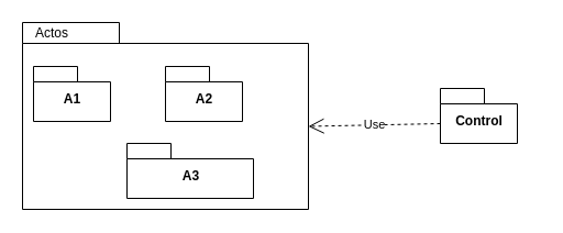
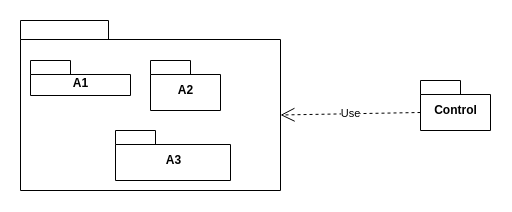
- <mxCell id="7" value="Actos&lt;br&gt;&lt;br&gt;" style="text;html=1;resizable=0;points=[];autosize=1;align=left;verticalAlign=top;spacingTop=-4;" vertex="1" parent="1"><mxGeometry x="30" y="20" width="50" height="30" as="geometry" /></mxCell>
- <mxCell id="3" value="A1" style="shape=folder;fontStyle=1;spacingTop=10;tabWidth=40;tabHeight=14;tabPosition=left;html=1;" vertex="1" parent="1"><mxGeometry x="30" y="60" width="70" height="50" as="geometry" /></mxCell>
+ <mxCell id="3" value="A1" style="shape=folder;fontStyle=1;spacingTop=10;tabWidth=40;tabHeight=14;tabPosition=left;html=1;" vertex="1" parent="1"><mxGeometry x="30" y="60" width="100" height="35" as="geometry" /></mxCell>
- <mxCell id="4" value="Control" style="shape=folder;fontStyle=1;spacingTop=10;tabWidth=40;tabHeight=14;tabPosition=left;html=1;" vertex="1" parent="1"><mxGeometry x="400" y="80" width="70" height="50" as="geometry" /></mxCell>
+ <mxCell id="4" value="Control" style="shape=folder;fontStyle=1;spacingTop=10;tabWidth=40;tabHeight=14;tabPosition=left;html=1;" vertex="1" parent="1"><mxGeometry x="420" y="80" width="70" height="50" as="geometry" /></mxCell>
